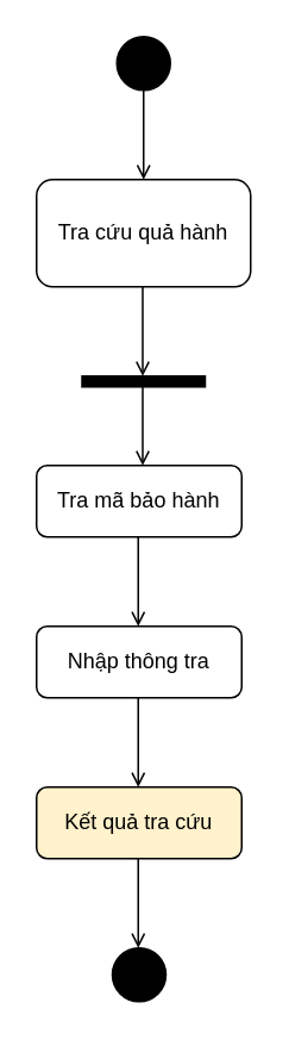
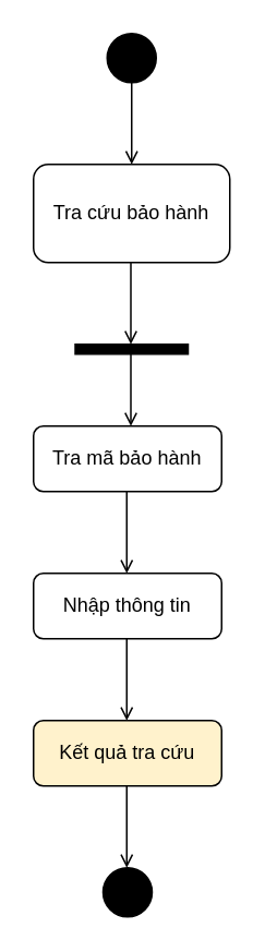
- <mxCell id="4" value="Tra cứu quả hành" style="rounded=1;whiteSpace=wrap;html=1;fillColor=#FFFFFF;" vertex="1" parent="1"><mxGeometry x="20" y="100" width="120" height="60" as="geometry" /></mxCell>
+ <mxCell id="4" value="Tra cứu bảo hành" style="rounded=1;whiteSpace=wrap;html=1;fillColor=#FFFFFF;" vertex="1" parent="1"><mxGeometry x="20" y="100" width="120" height="60" as="geometry" /></mxCell>
- <mxCell id="10" value="Nhập thông tra" style="rounded=1;whiteSpace=wrap;html=1;fillColor=#FFFFFF;" vertex="1" parent="1"><mxGeometry x="20" y="350" width="115" height="40" as="geometry" /></mxCell>
+ <mxCell id="10" value="Nhập thông tin" style="rounded=1;whiteSpace=wrap;html=1;fillColor=#FFFFFF;" vertex="1" parent="1"><mxGeometry x="20" y="350" width="115" height="40" as="geometry" /></mxCell>
